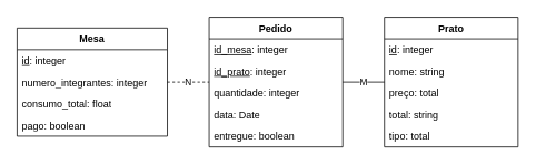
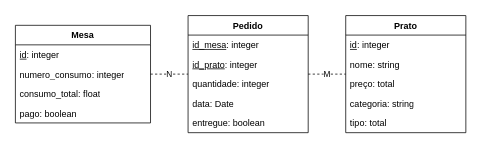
- <mxCell id="7" value="M" style="edgeStyle=orthogonalEdgeStyle;rounded=0;orthogonalLoop=1;jettySize=auto;html=1;exitX=1;exitY=0.5;exitDx=0;exitDy=0;endArrow=none;endFill=0;" edge="1" parent="1" source="8" target="15"><mxGeometry relative="1" as="geometry" /></mxCell>
+ <mxCell id="7" value="M" style="edgeStyle=orthogonalEdgeStyle;rounded=0;orthogonalLoop=1;jettySize=auto;html=1;exitX=1;exitY=0.5;exitDx=0;exitDy=0;endArrow=none;endFill=0;dashed=1;" edge="1" parent="1" source="8" target="15"><mxGeometry relative="1" as="geometry" /></mxCell>
- <mxCell id="4" value="numero_integrantes: integer" style="text;strokeColor=none;fillColor=none;align=left;verticalAlign=top;spacingLeft=4;spacingRight=4;overflow=hidden;rotatable=0;points=[[0,0.5],[1,0.5]];portConstraint=eastwest;whiteSpace=wrap;html=1;" vertex="1" parent="2"><mxGeometry y="52" width="180" height="26" as="geometry" /></mxCell>
+ <mxCell id="4" value="numero_consumo: integer" style="text;strokeColor=none;fillColor=none;align=left;verticalAlign=top;spacingLeft=4;spacingRight=4;overflow=hidden;rotatable=0;points=[[0,0.5],[1,0.5]];portConstraint=eastwest;whiteSpace=wrap;html=1;" vertex="1" parent="2"><mxGeometry y="52" width="180" height="26" as="geometry" /></mxCell>
- <mxCell id="19" value="total: string" style="text;strokeColor=none;fillColor=none;align=left;verticalAlign=top;spacingLeft=4;spacingRight=4;overflow=hidden;rotatable=0;points=[[0,0.5],[1,0.5]];portConstraint=eastwest;whiteSpace=wrap;html=1;" vertex="1" parent="15"><mxGeometry y="104" width="160" height="26" as="geometry" /></mxCell>
+ <mxCell id="19" value="categoria: string" style="text;strokeColor=none;fillColor=none;align=left;verticalAlign=top;spacingLeft=4;spacingRight=4;overflow=hidden;rotatable=0;points=[[0,0.5],[1,0.5]];portConstraint=eastwest;whiteSpace=wrap;html=1;" vertex="1" parent="15"><mxGeometry y="104" width="160" height="26" as="geometry" /></mxCell>
